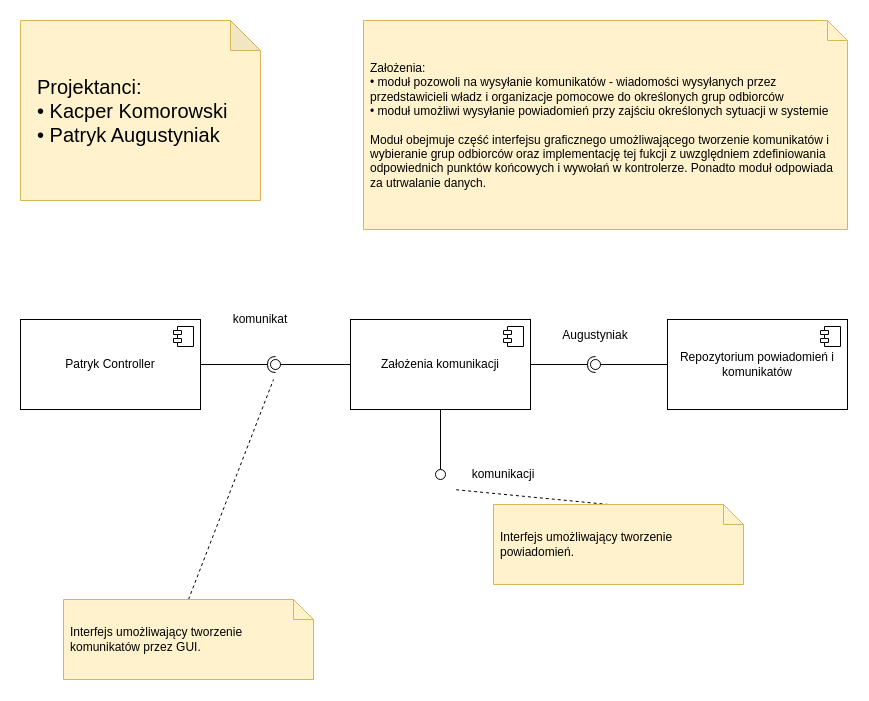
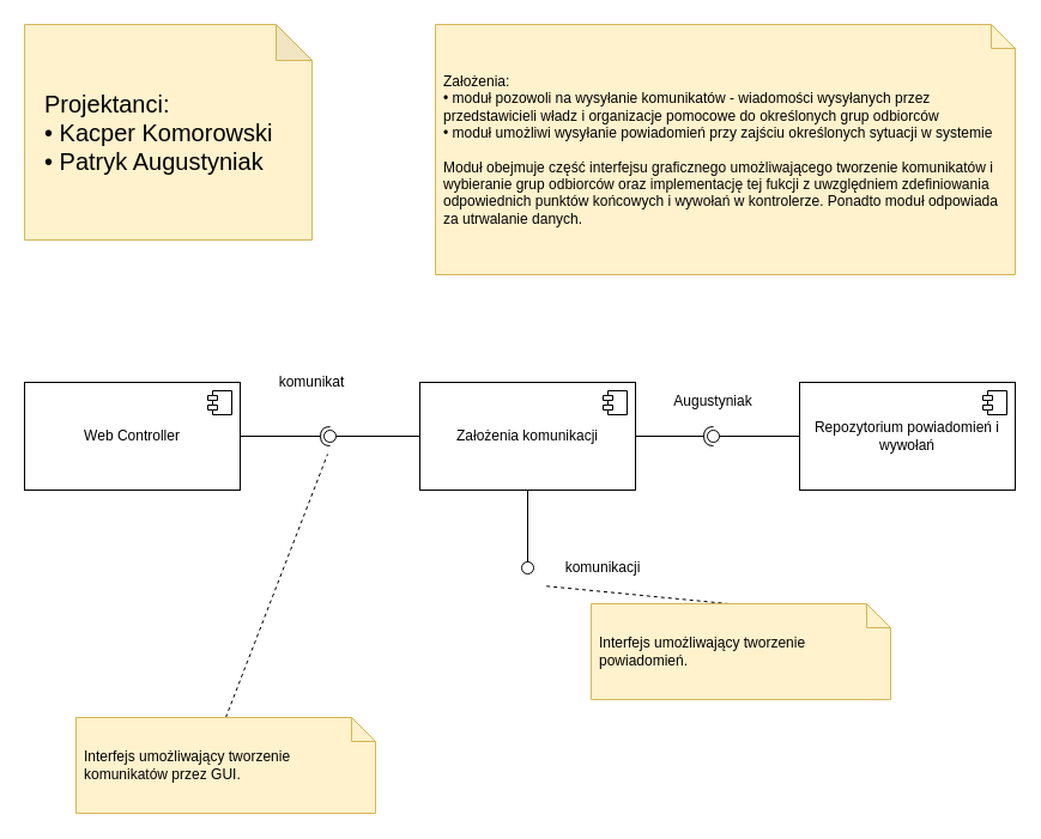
- <mxCell id="2" value="Patryk Controller" style="html=1;dropTarget=0;whiteSpace=wrap;" parent="1" vertex="1"><mxGeometry x="20" y="319" width="180" height="90" as="geometry" /></mxCell>
+ <mxCell id="2" value="Web Controller" style="html=1;dropTarget=0;whiteSpace=wrap;" parent="1" vertex="1"><mxGeometry x="20" y="319" width="180" height="90" as="geometry" /></mxCell>
- <mxCell id="19" value="Repozytorium powiadomień i komunikatów" style="html=1;dropTarget=0;whiteSpace=wrap;" parent="1" vertex="1"><mxGeometry x="667" y="319" width="180" height="90" as="geometry" /></mxCell>
+ <mxCell id="19" value="Repozytorium powiadomień i wywołań" style="html=1;dropTarget=0;whiteSpace=wrap;" parent="1" vertex="1"><mxGeometry x="667" y="319" width="180" height="90" as="geometry" /></mxCell>
